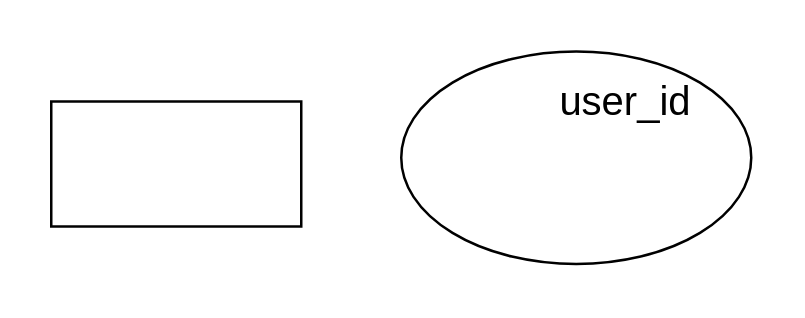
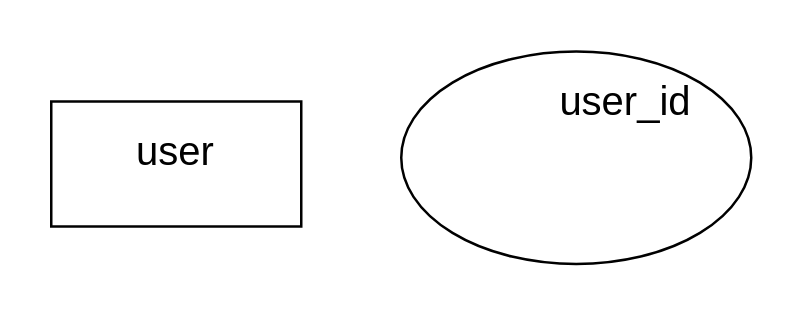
+ <mxCell id="3" value="user" style="text;strokeColor=none;fillColor=none;html=1;align=center;verticalAlign=middle;whiteSpace=wrap;rounded=0;fontSize=16;" vertex="1" parent="1"><mxGeometry x="40" y="45" width="60" height="30" as="geometry" /></mxCell>
